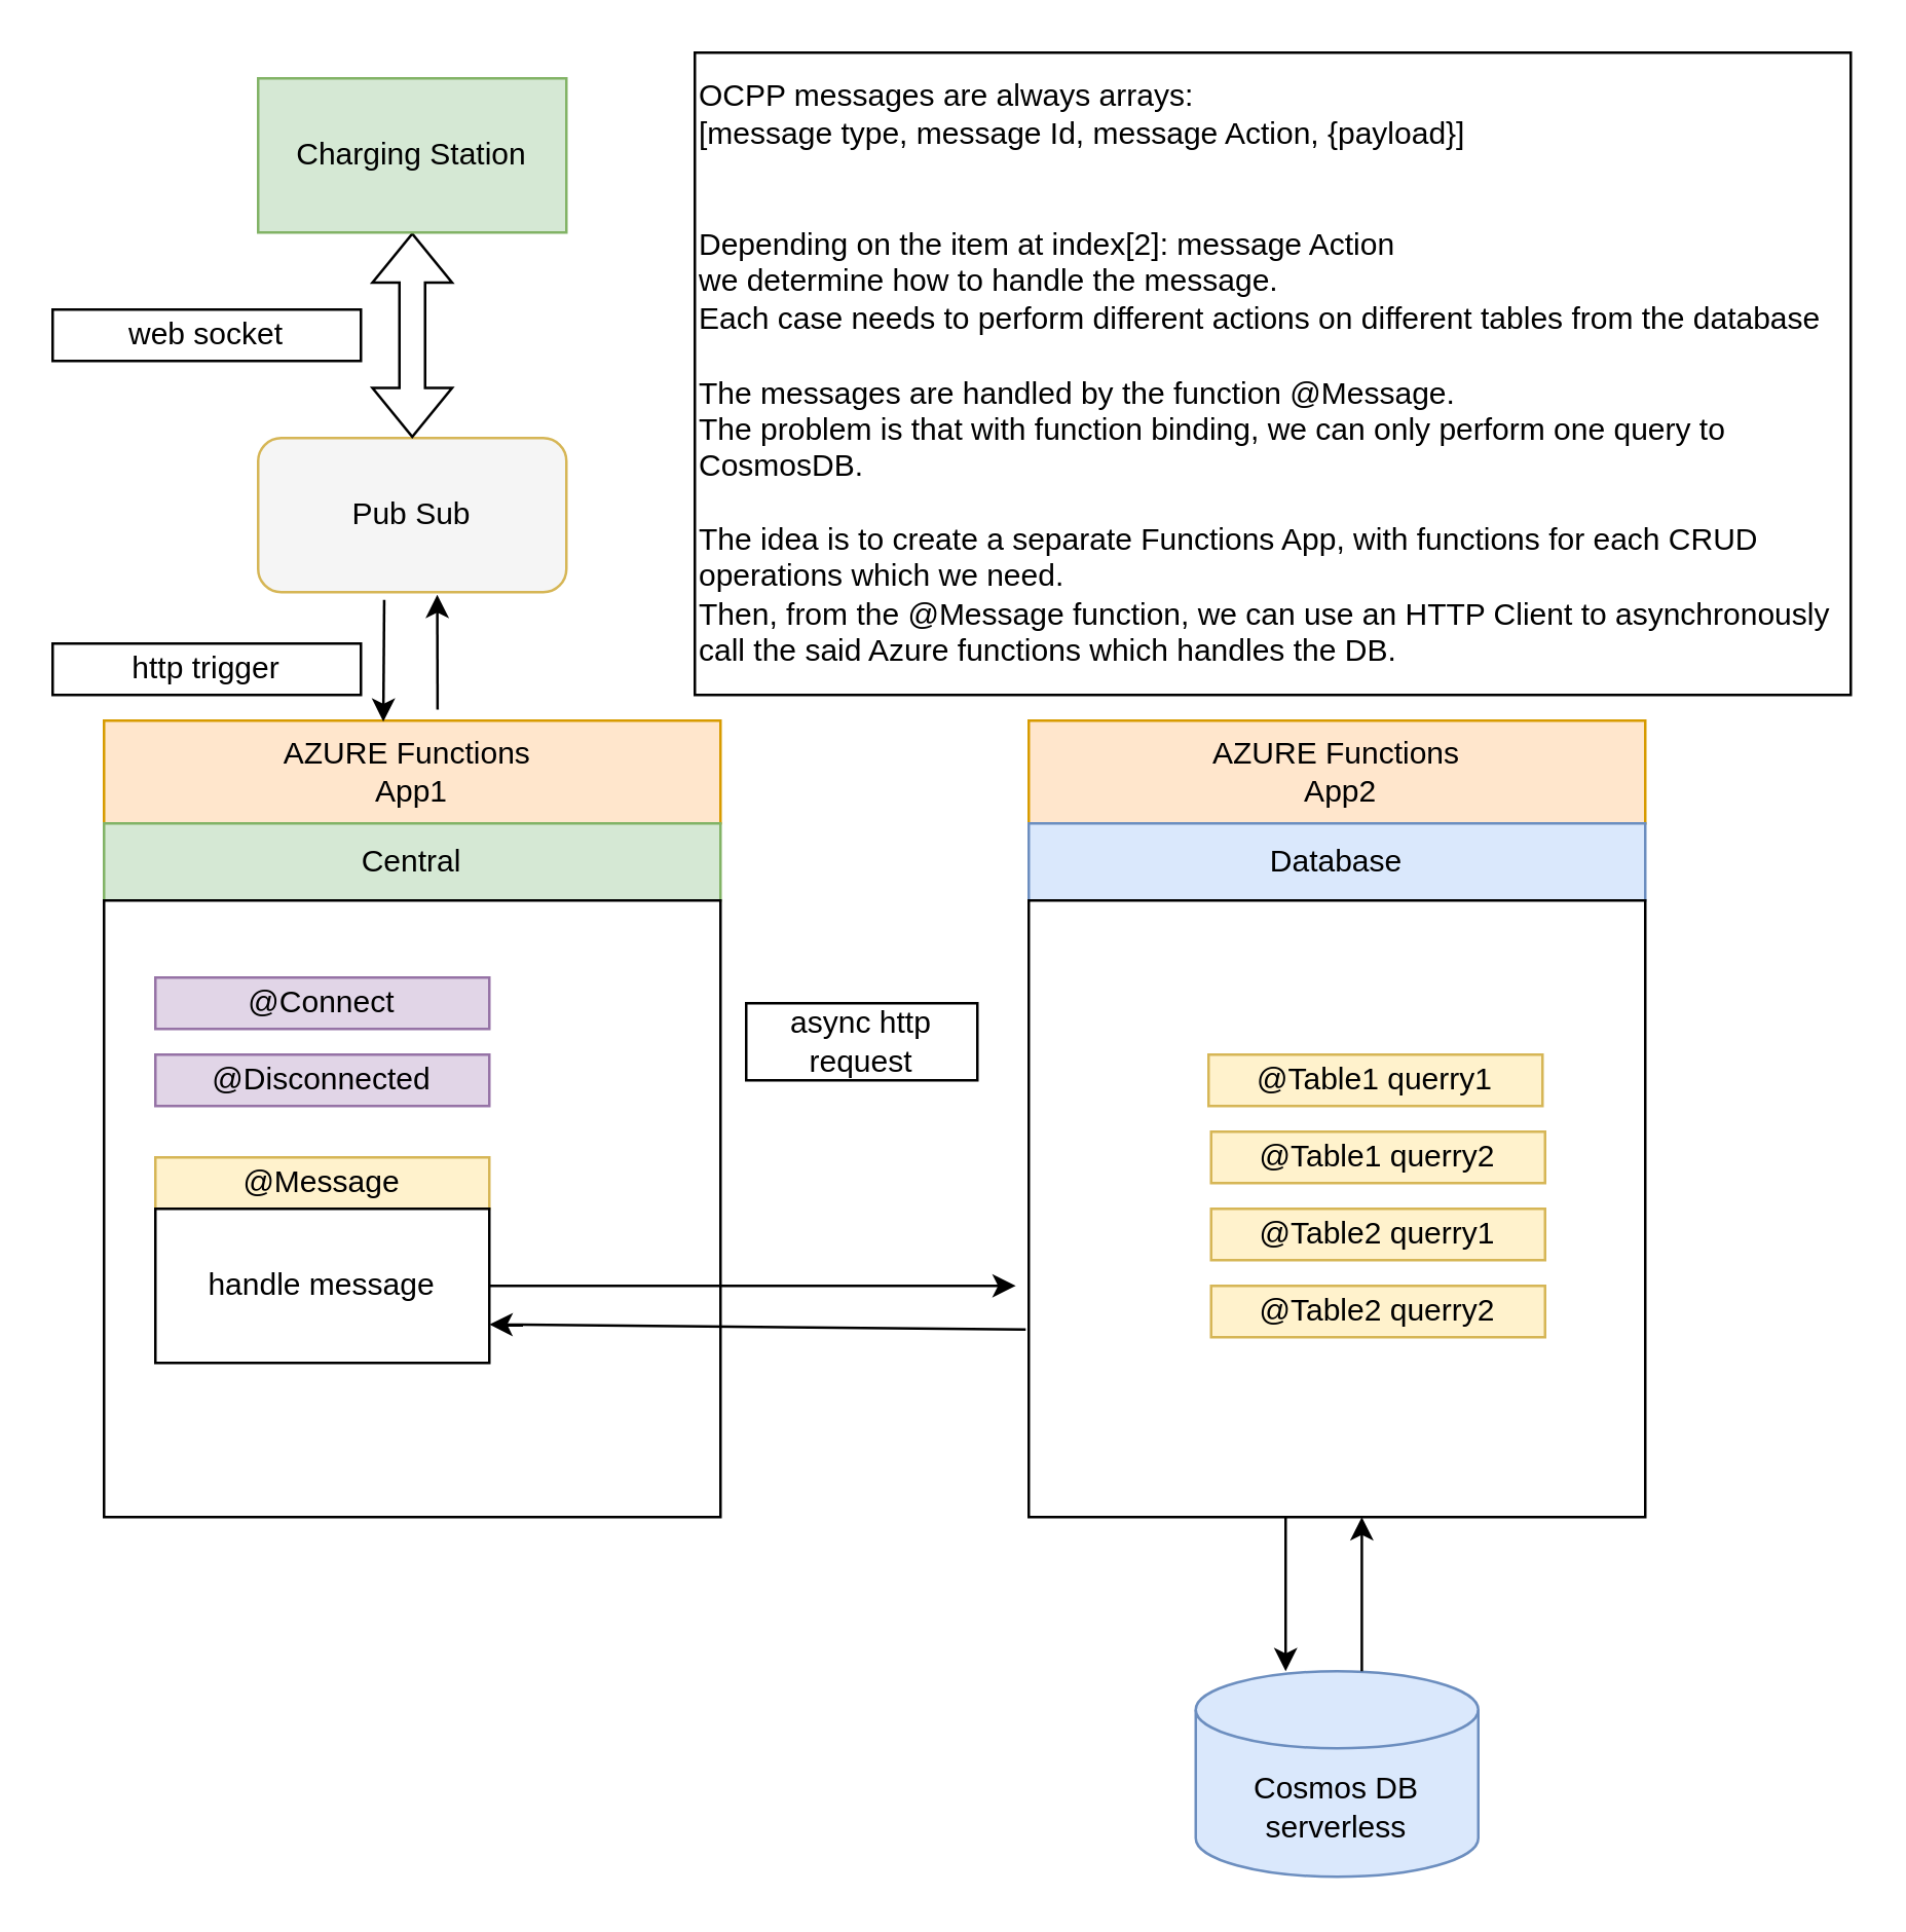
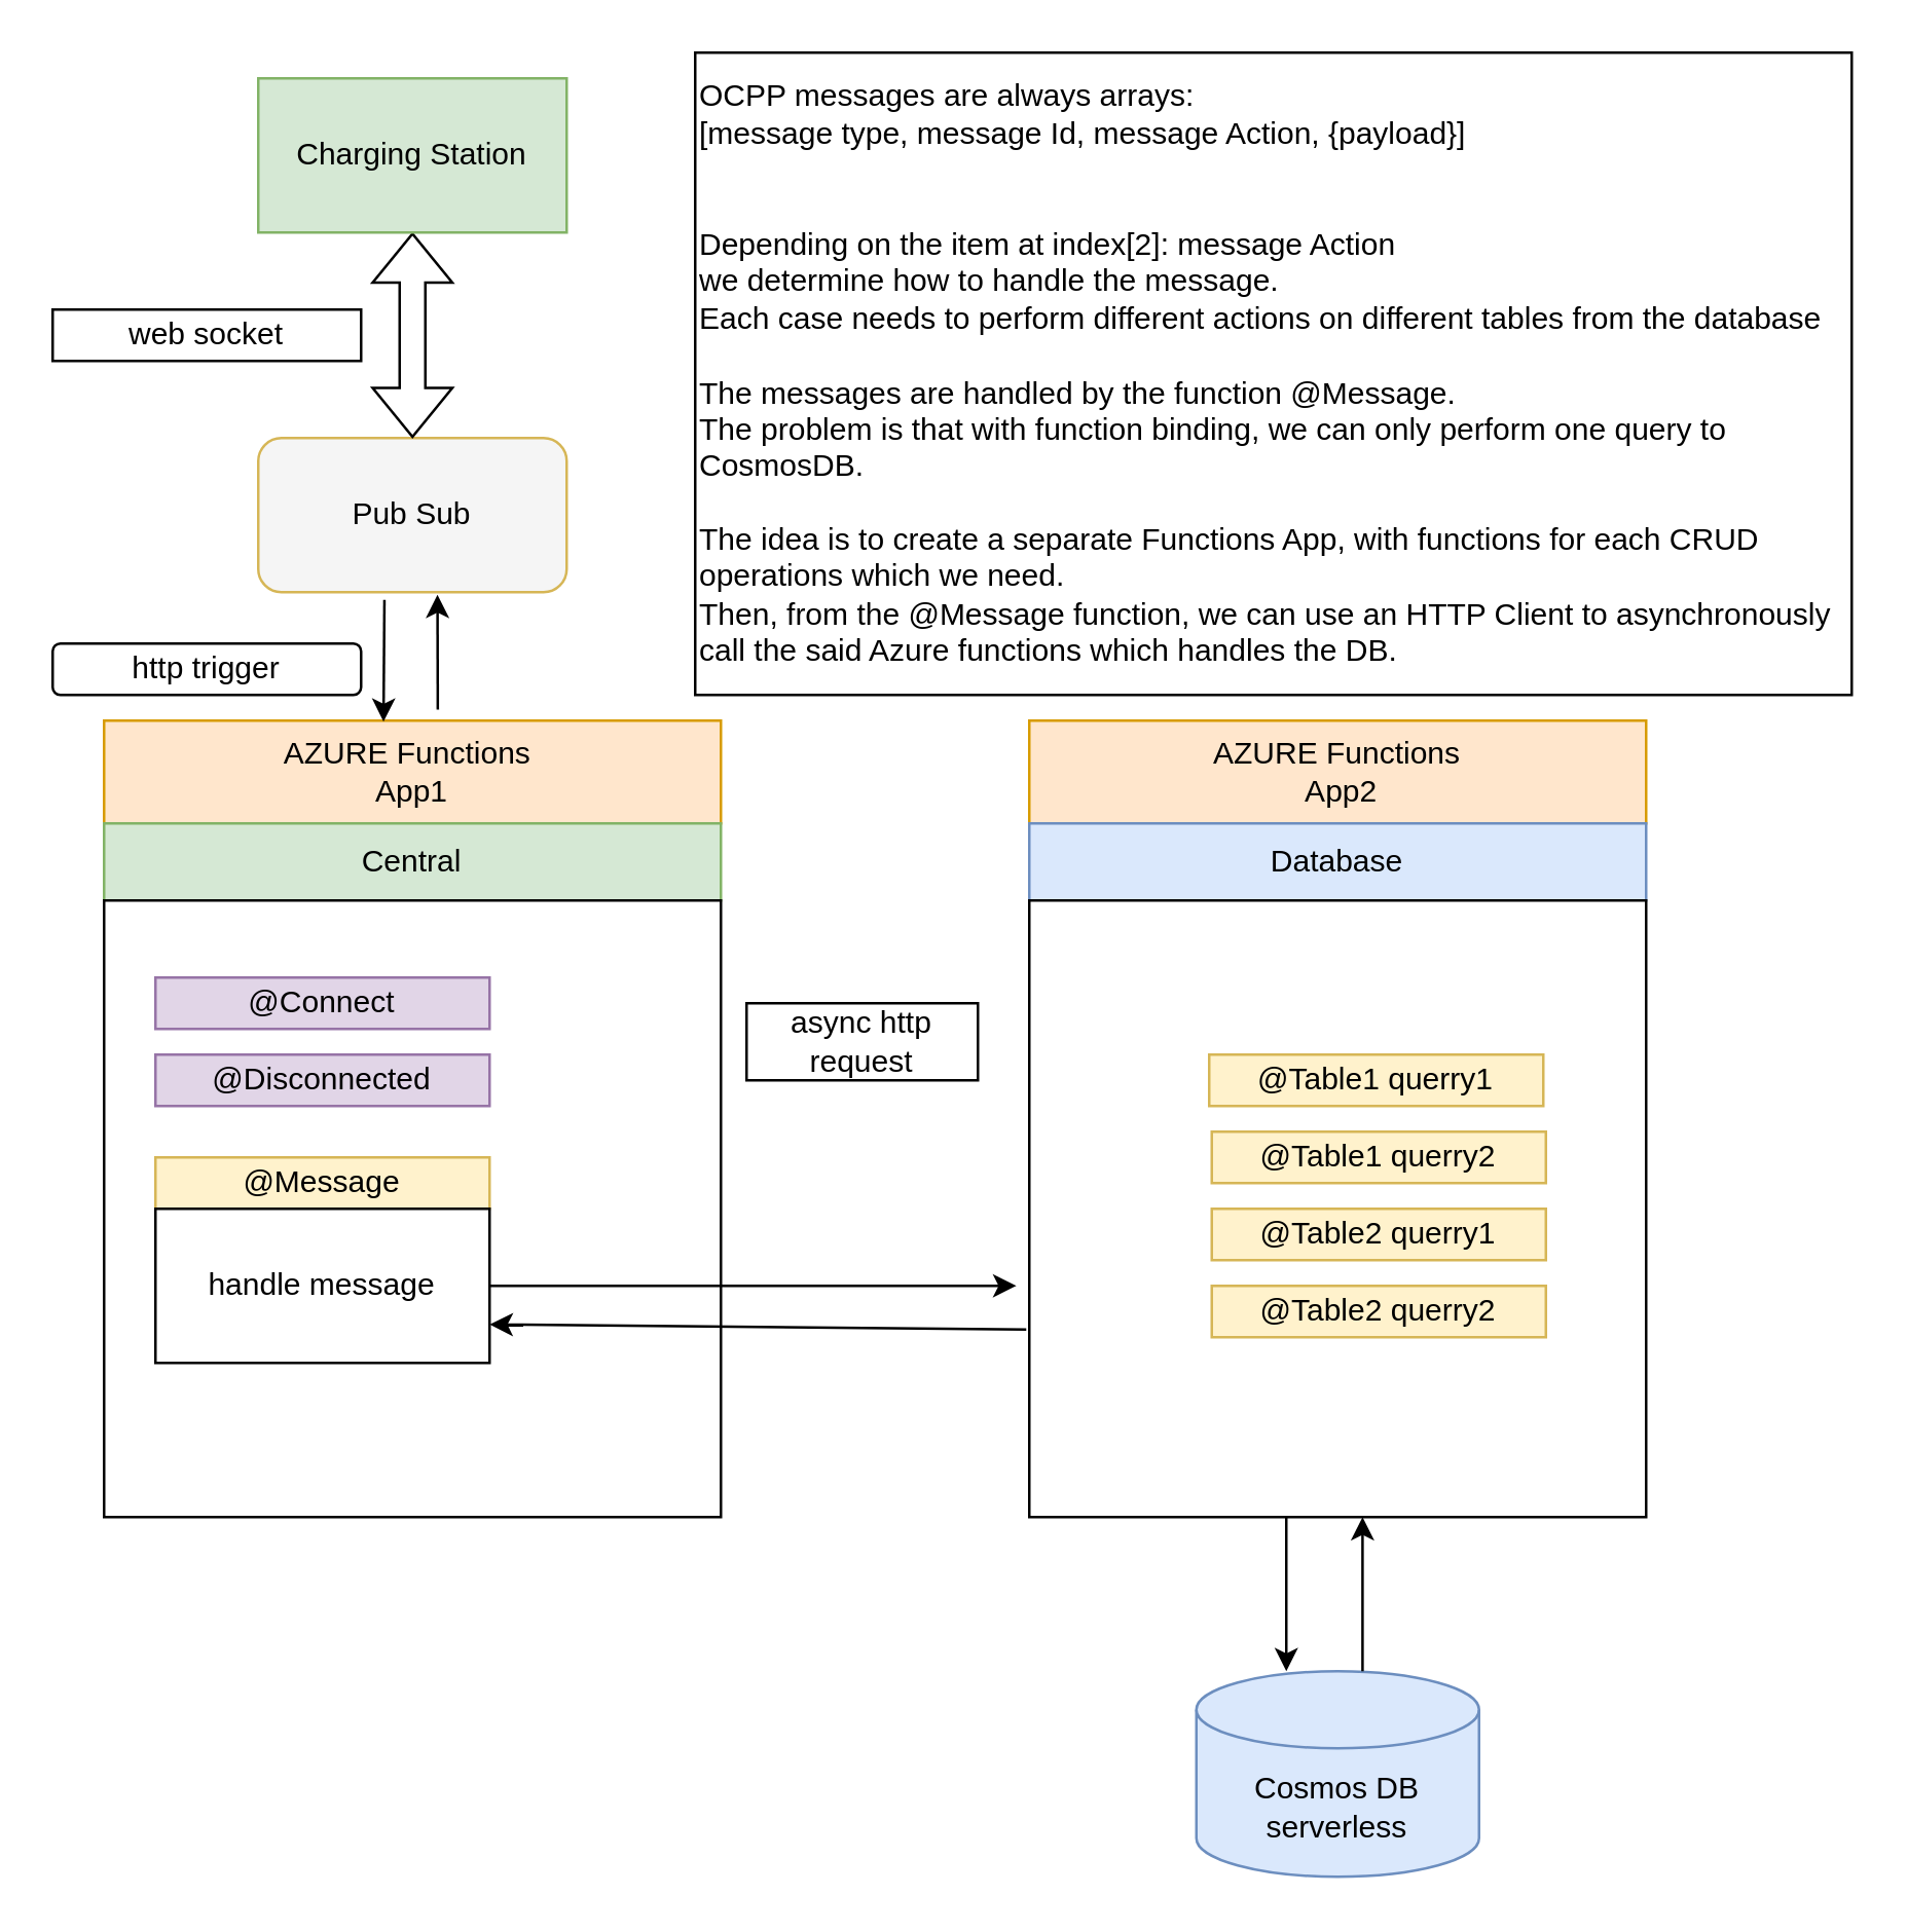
- <mxCell id="28" value="http trigger" style="rounded=0;whiteSpace=wrap;html=1;" parent="1" vertex="1"><mxGeometry x="20" y="250" width="120" height="20" as="geometry" /></mxCell>
+ <mxCell id="28" value="http trigger" style="whiteSpace=wrap;html=1;rounded=1;" parent="1" vertex="1"><mxGeometry x="20" y="250" width="120" height="20" as="geometry" /></mxCell>
